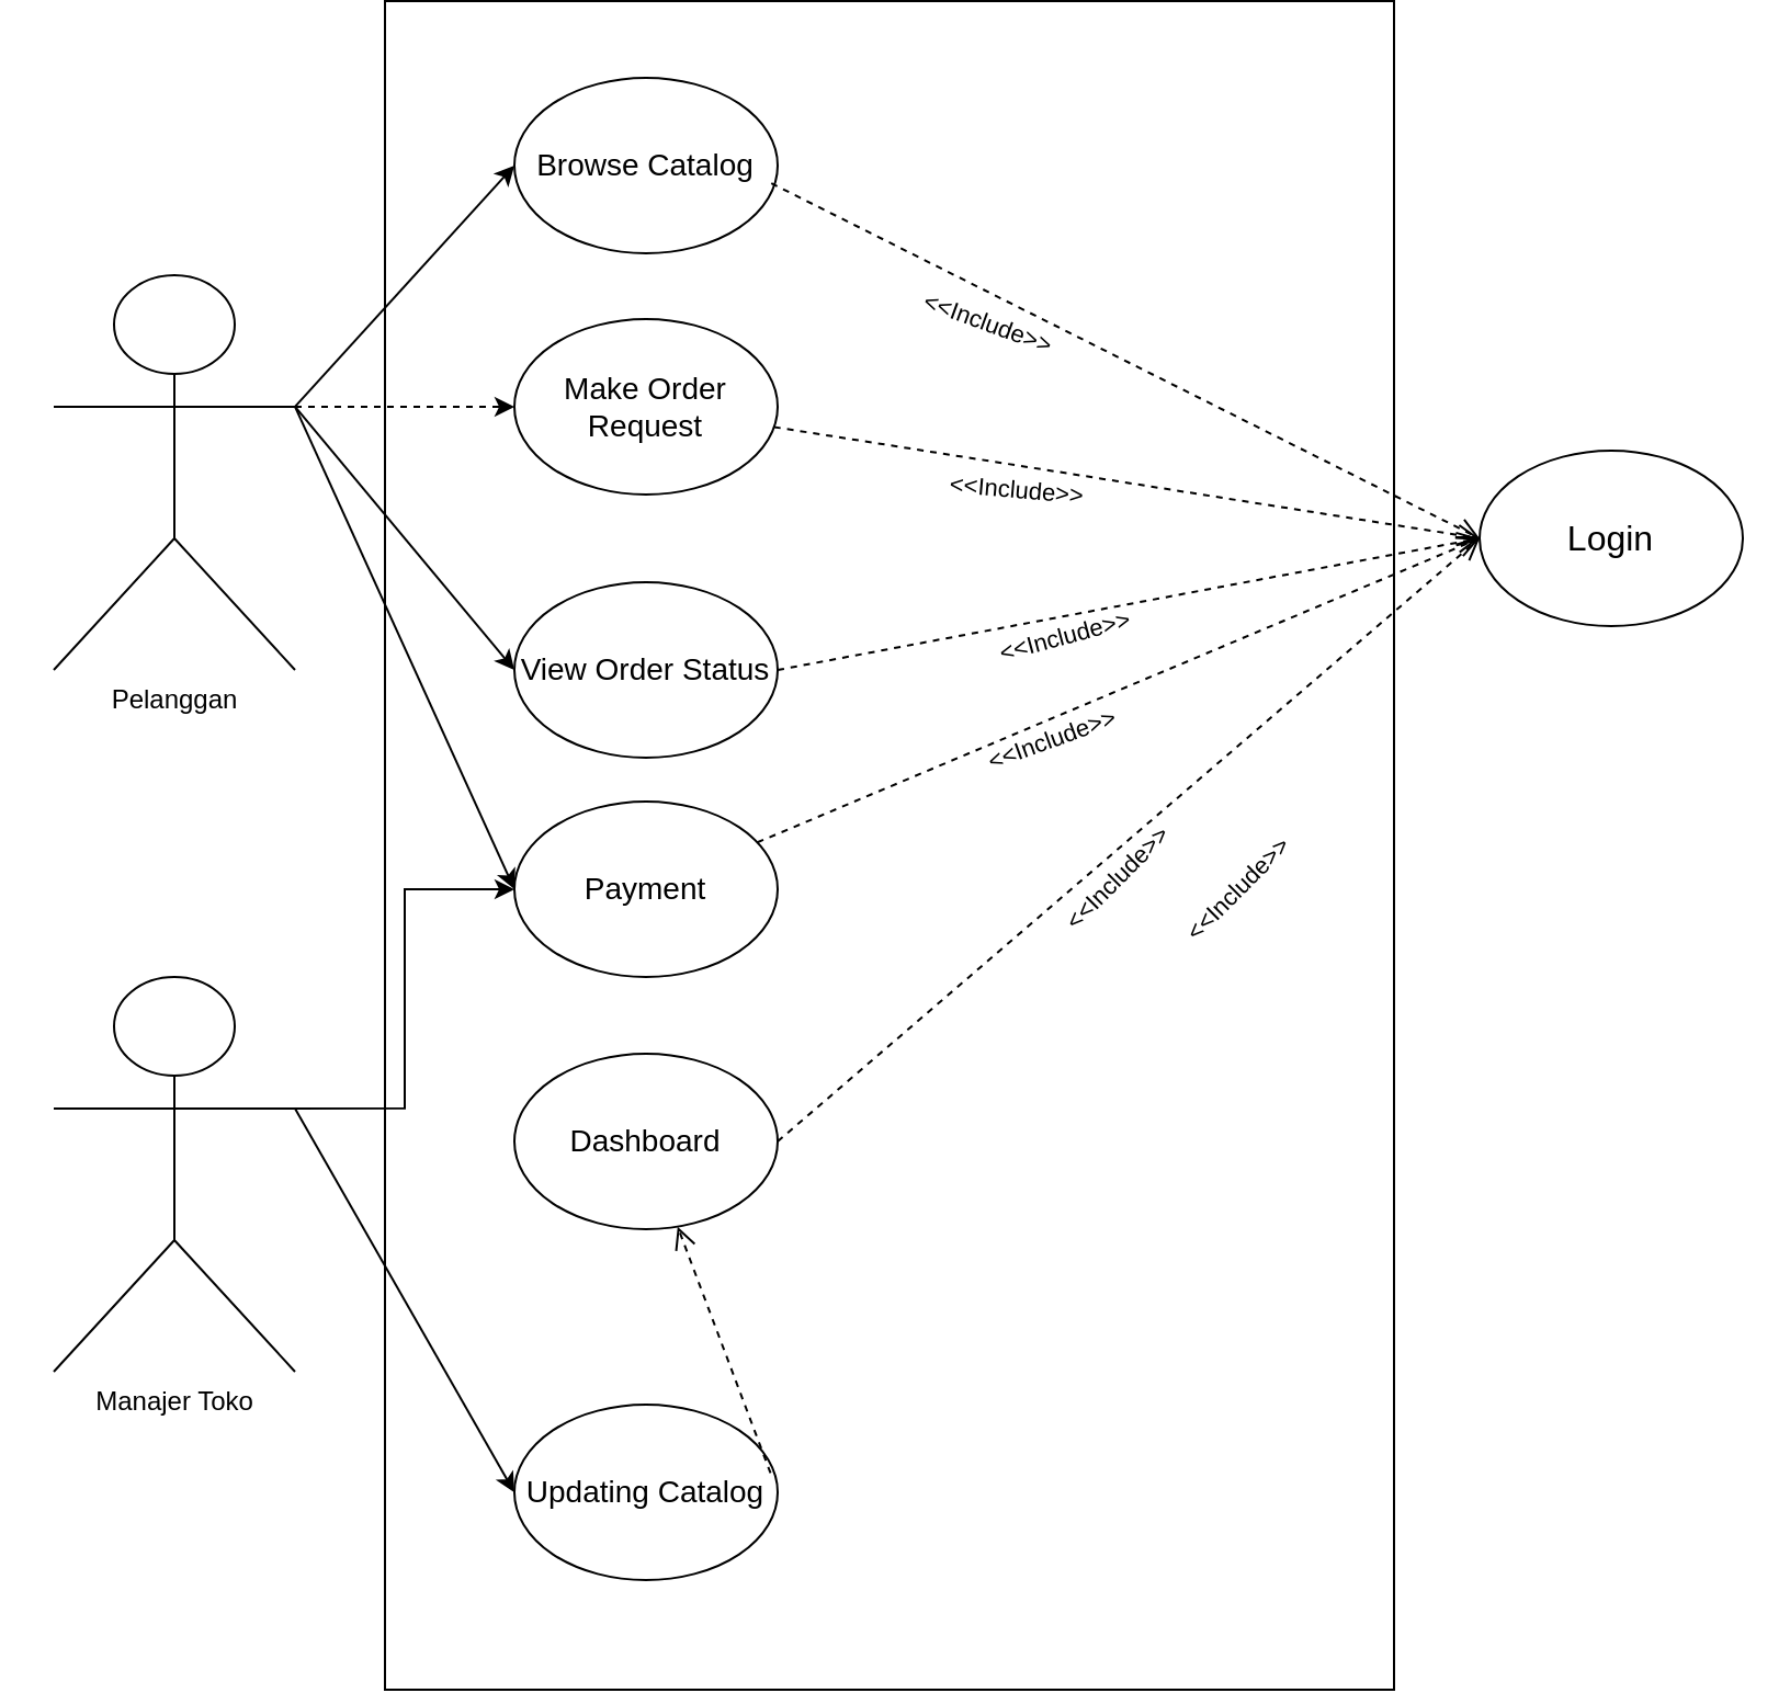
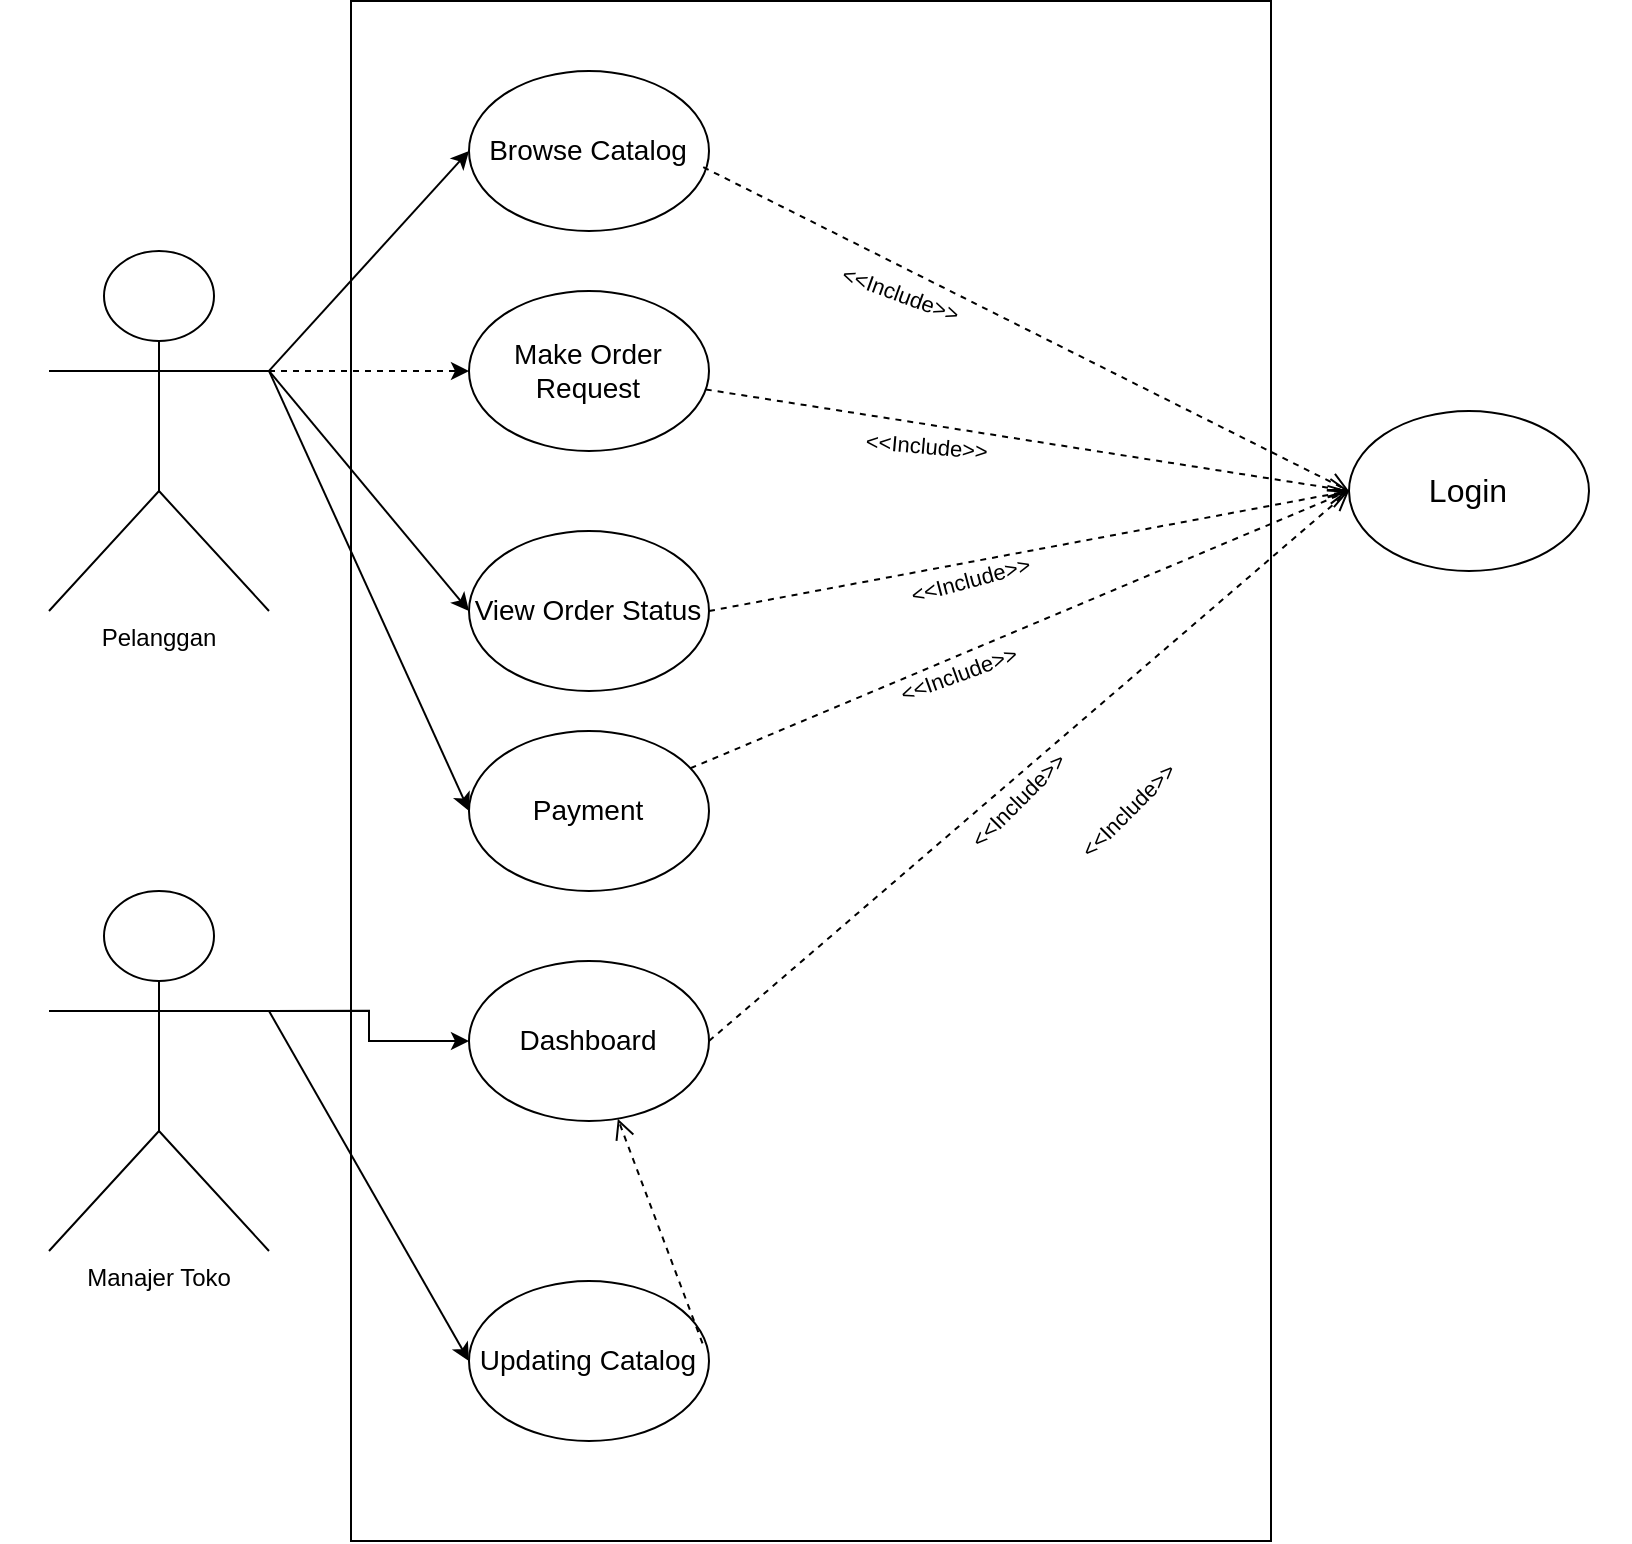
- <mxCell id="4" style="edgeStyle=orthogonalEdgeStyle;rounded=0;orthogonalLoop=1;jettySize=auto;html=1;exitX=1;exitY=0.333;exitDx=0;exitDy=0;exitPerimeter=0;" edge="1" parent="1" source="5" target="23"><mxGeometry relative="1" as="geometry" /></mxCell>
+ <mxCell id="4" style="edgeStyle=orthogonalEdgeStyle;rounded=0;orthogonalLoop=1;jettySize=auto;html=1;exitX=1;exitY=0.333;exitDx=0;exitDy=0;exitPerimeter=0;" edge="1" parent="1" source="5" target="27"><mxGeometry relative="1" as="geometry" /></mxCell>
